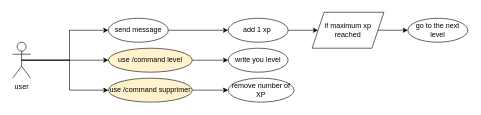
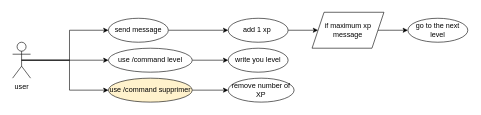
- <mxCell id="16" value="if maximum xp reached" style="shape=parallelogram;perimeter=parallelogramPerimeter;whiteSpace=wrap;html=1;fixedSize=1;" parent="1" vertex="1"><mxGeometry x="520" y="20" width="120" height="60" as="geometry" /></mxCell>
+ <mxCell id="16" value="if maximum xp message" style="shape=parallelogram;perimeter=parallelogramPerimeter;whiteSpace=wrap;html=1;fixedSize=1;" parent="1" vertex="1"><mxGeometry x="520" y="20" width="120" height="60" as="geometry" /></mxCell>
- <mxCell id="9" value="use /command level" style="ellipse;whiteSpace=wrap;html=1;align=center;newEdgeStyle={&quot;edgeStyle&quot;:&quot;entityRelationEdgeStyle&quot;,&quot;startArrow&quot;:&quot;none&quot;,&quot;endArrow&quot;:&quot;none&quot;,&quot;segment&quot;:10,&quot;curved&quot;:1};treeFolding=1;treeMoving=1;fillColor=#fff2cc;" parent="1" vertex="1"><mxGeometry x="180" y="80" width="140" height="40" as="geometry" /></mxCell>
+ <mxCell id="9" value="use /command level" style="ellipse;whiteSpace=wrap;html=1;align=center;newEdgeStyle={&quot;edgeStyle&quot;:&quot;entityRelationEdgeStyle&quot;,&quot;startArrow&quot;:&quot;none&quot;,&quot;endArrow&quot;:&quot;none&quot;,&quot;segment&quot;:10,&quot;curved&quot;:1};treeFolding=1;treeMoving=1;" parent="1" vertex="1"><mxGeometry x="180" y="80" width="140" height="40" as="geometry" /></mxCell>
